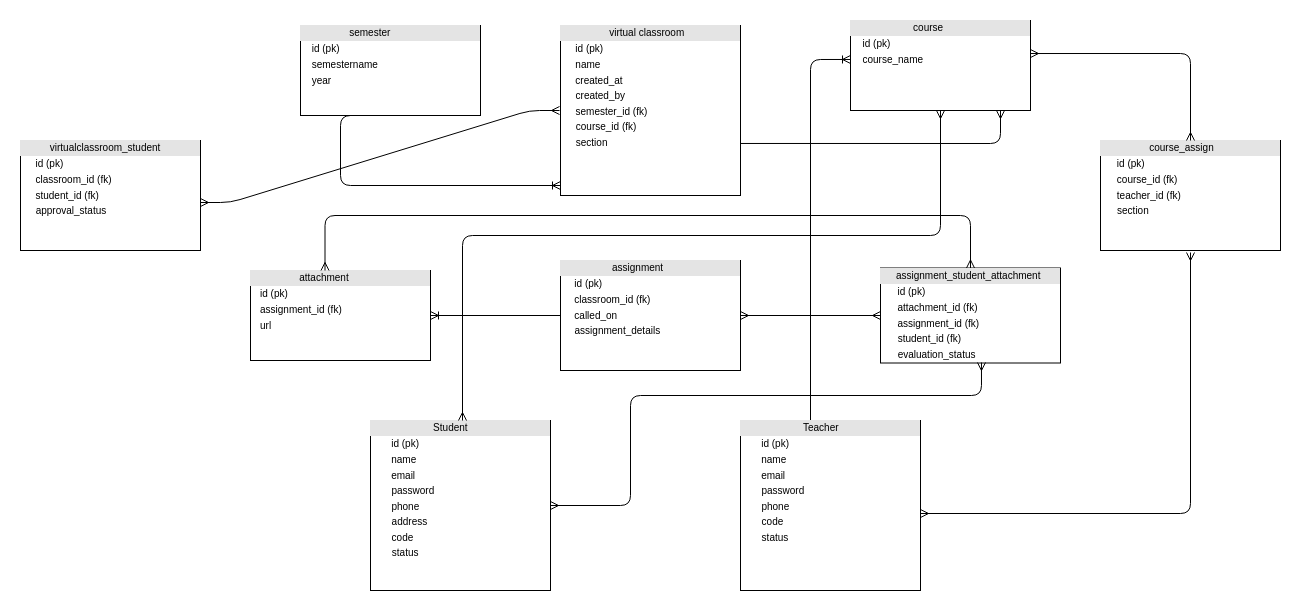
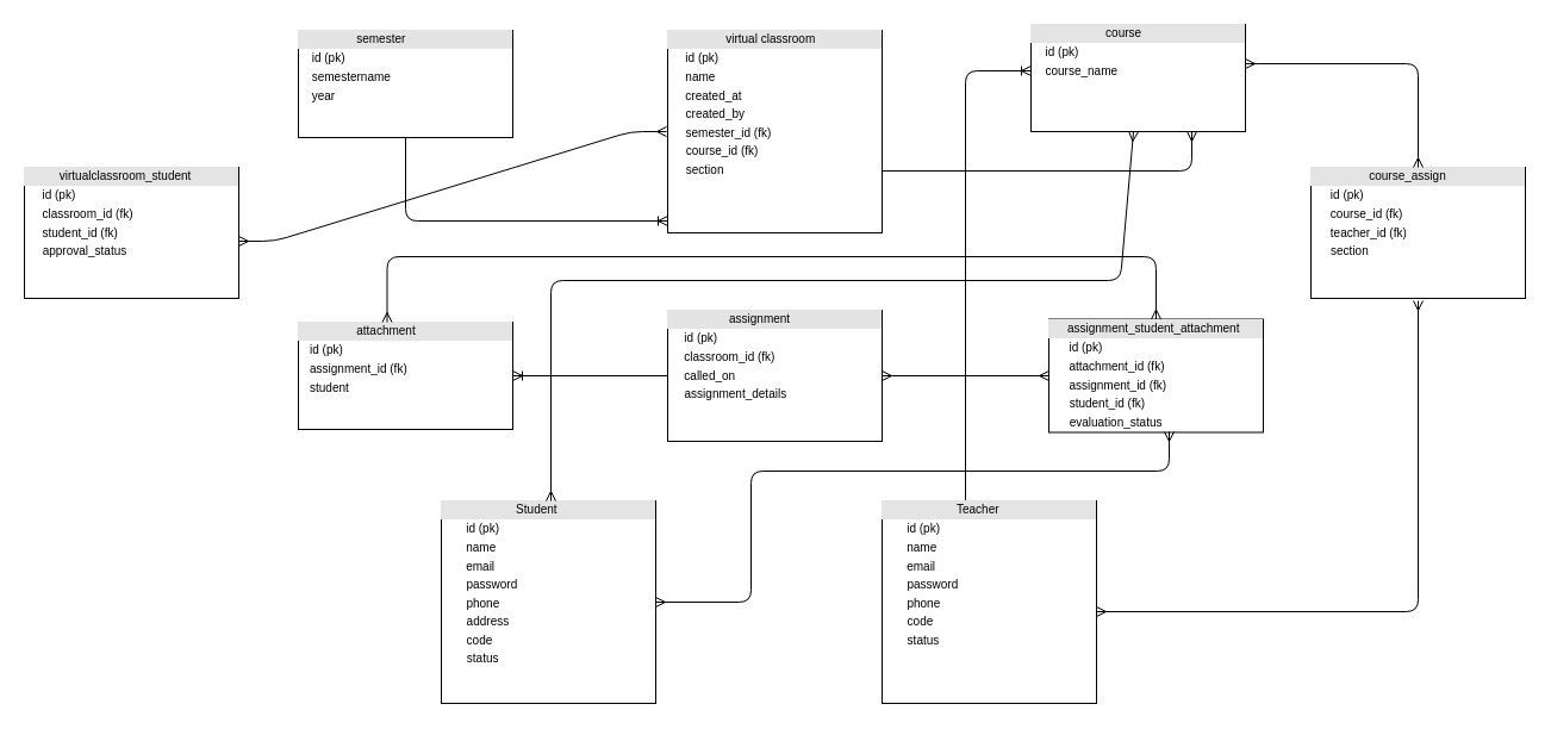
- <mxCell id="5" value="&lt;div style=&quot;box-sizing: border-box ; width: 100% ; background: #e4e4e4 ; padding: 2px&quot;&gt;&amp;nbsp;&amp;nbsp;&amp;nbsp;&amp;nbsp;&amp;nbsp;&amp;nbsp;&amp;nbsp;&amp;nbsp;&amp;nbsp;&amp;nbsp;&amp;nbsp;&amp;nbsp;&amp;nbsp;&amp;nbsp;&amp;nbsp;&amp;nbsp;&amp;nbsp;&amp;nbsp;&amp;nbsp;&amp;nbsp;&amp;nbsp; course&lt;br&gt;&lt;/div&gt;&lt;table style=&quot;width: 100% ; font-size: 1em&quot; cellspacing=&quot;0&quot; cellpadding=&quot;2&quot;&gt;&lt;tbody&gt;&lt;tr&gt;&lt;td&gt;&lt;br&gt;&lt;/td&gt;&lt;td&gt;id (pk)&lt;br&gt;&lt;/td&gt;&lt;/tr&gt;&lt;tr&gt;&lt;td&gt;&lt;br&gt;&lt;/td&gt;&lt;td&gt;course_name&lt;br&gt;&lt;/td&gt;&lt;/tr&gt;&lt;tr&gt;&lt;td&gt;&lt;br&gt;&lt;/td&gt;&lt;td&gt;&lt;br&gt;&lt;/td&gt;&lt;/tr&gt;&lt;/tbody&gt;&lt;/table&gt;" style="verticalAlign=top;align=left;overflow=fill;html=1;strokeColor=#000000;fillColor=#FFFFFF;fontSize=10;" parent="1" vertex="1"><mxGeometry x="850" y="20" width="180" height="90" as="geometry" /></mxCell>
+ <mxCell id="5" value="&lt;div style=&quot;box-sizing: border-box ; width: 100% ; background: #e4e4e4 ; padding: 2px&quot;&gt;&amp;nbsp;&amp;nbsp;&amp;nbsp;&amp;nbsp;&amp;nbsp;&amp;nbsp;&amp;nbsp;&amp;nbsp;&amp;nbsp;&amp;nbsp;&amp;nbsp;&amp;nbsp;&amp;nbsp;&amp;nbsp;&amp;nbsp;&amp;nbsp;&amp;nbsp;&amp;nbsp;&amp;nbsp;&amp;nbsp;&amp;nbsp; course&lt;br&gt;&lt;/div&gt;&lt;table style=&quot;width: 100% ; font-size: 1em&quot; cellspacing=&quot;0&quot; cellpadding=&quot;2&quot;&gt;&lt;tbody&gt;&lt;tr&gt;&lt;td&gt;&lt;br&gt;&lt;/td&gt;&lt;td&gt;id (pk)&lt;br&gt;&lt;/td&gt;&lt;/tr&gt;&lt;tr&gt;&lt;td&gt;&lt;br&gt;&lt;/td&gt;&lt;td&gt;course_name&lt;br&gt;&lt;/td&gt;&lt;/tr&gt;&lt;tr&gt;&lt;td&gt;&lt;br&gt;&lt;/td&gt;&lt;td&gt;&lt;br&gt;&lt;/td&gt;&lt;/tr&gt;&lt;/tbody&gt;&lt;/table&gt;" style="verticalAlign=top;align=left;overflow=fill;html=1;strokeColor=#000000;fillColor=#FFFFFF;fontSize=10;" parent="1" vertex="1"><mxGeometry x="865" y="20" width="180" height="90" as="geometry" /></mxCell>
- <mxCell id="3" value="&lt;div style=&quot;box-sizing: border-box ; width: 100% ; background: #e4e4e4 ; padding: 2px&quot;&gt;&amp;nbsp;&amp;nbsp;&amp;nbsp;&amp;nbsp;&amp;nbsp;&amp;nbsp;&amp;nbsp;&amp;nbsp;&amp;nbsp;&amp;nbsp;&amp;nbsp;&amp;nbsp;&amp;nbsp;&amp;nbsp;&amp;nbsp;&amp;nbsp; semester&lt;br&gt;&lt;/div&gt;&lt;table style=&quot;width: 100% ; font-size: 1em&quot; cellspacing=&quot;0&quot; cellpadding=&quot;2&quot;&gt;&lt;tbody&gt;&lt;tr&gt;&lt;td&gt;&lt;br&gt;&lt;/td&gt;&lt;td&gt;id (pk)&lt;br&gt;&lt;/td&gt;&lt;/tr&gt;&lt;tr&gt;&lt;td&gt;&lt;br&gt;&lt;/td&gt;&lt;td&gt;semestername&lt;br&gt;&lt;/td&gt;&lt;/tr&gt;&lt;tr&gt;&lt;td&gt;&lt;br&gt;&lt;/td&gt;&lt;td&gt;year&lt;/td&gt;&lt;/tr&gt;&lt;/tbody&gt;&lt;/table&gt;" style="verticalAlign=top;align=left;overflow=fill;html=1;strokeColor=#000000;fillColor=#FFFFFF;fontSize=10;" parent="1" vertex="1"><mxGeometry x="300" y="25" width="180" height="90" as="geometry" /></mxCell>
+ <mxCell id="3" value="&lt;div style=&quot;box-sizing: border-box ; width: 100% ; background: #e4e4e4 ; padding: 2px&quot;&gt;&amp;nbsp;&amp;nbsp;&amp;nbsp;&amp;nbsp;&amp;nbsp;&amp;nbsp;&amp;nbsp;&amp;nbsp;&amp;nbsp;&amp;nbsp;&amp;nbsp;&amp;nbsp;&amp;nbsp;&amp;nbsp;&amp;nbsp;&amp;nbsp; semester&lt;br&gt;&lt;/div&gt;&lt;table style=&quot;width: 100% ; font-size: 1em&quot; cellspacing=&quot;0&quot; cellpadding=&quot;2&quot;&gt;&lt;tbody&gt;&lt;tr&gt;&lt;td&gt;&lt;br&gt;&lt;/td&gt;&lt;td&gt;id (pk)&lt;br&gt;&lt;/td&gt;&lt;/tr&gt;&lt;tr&gt;&lt;td&gt;&lt;br&gt;&lt;/td&gt;&lt;td&gt;semestername&lt;br&gt;&lt;/td&gt;&lt;/tr&gt;&lt;tr&gt;&lt;td&gt;&lt;br&gt;&lt;/td&gt;&lt;td&gt;year&lt;/td&gt;&lt;/tr&gt;&lt;/tbody&gt;&lt;/table&gt;" style="verticalAlign=top;align=left;overflow=fill;html=1;strokeColor=#000000;fillColor=#FFFFFF;fontSize=10;" parent="1" vertex="1"><mxGeometry x="250" y="25" width="180" height="90" as="geometry" /></mxCell>
- <mxCell id="11" value="&lt;div style=&quot;box-sizing: border-box ; width: 100% ; background: #e4e4e4 ; padding: 2px&quot;&gt;&amp;nbsp;&amp;nbsp;&amp;nbsp;&amp;nbsp;&amp;nbsp;&amp;nbsp;&amp;nbsp;&amp;nbsp;&amp;nbsp;&amp;nbsp;&amp;nbsp;&amp;nbsp;&amp;nbsp;&amp;nbsp;&amp;nbsp;&amp;nbsp; attachment&lt;br&gt;&lt;/div&gt;&lt;table style=&quot;width: 100% ; font-size: 1em&quot; cellspacing=&quot;0&quot; cellpadding=&quot;2&quot;&gt;&lt;tbody&gt;&lt;tr&gt;&lt;td&gt;&lt;br&gt;&lt;/td&gt;&lt;td&gt;id (pk)&lt;br&gt;&lt;/td&gt;&lt;/tr&gt;&lt;tr&gt;&lt;td&gt;&lt;br&gt;&lt;/td&gt;&lt;td&gt;assignment_id (fk)&lt;br&gt;&lt;/td&gt;&lt;/tr&gt;&lt;tr&gt;&lt;td&gt;&lt;br&gt;&lt;/td&gt;&lt;td&gt;url&lt;/td&gt;&lt;/tr&gt;&lt;/tbody&gt;&lt;/table&gt;" style="verticalAlign=top;align=left;overflow=fill;html=1;strokeColor=#000000;fillColor=#FFFFFF;fontSize=10;" parent="1" vertex="1"><mxGeometry x="250" y="270" width="180" height="90" as="geometry" /></mxCell>
+ <mxCell id="11" value="&lt;div style=&quot;box-sizing: border-box ; width: 100% ; background: #e4e4e4 ; padding: 2px&quot;&gt;&amp;nbsp;&amp;nbsp;&amp;nbsp;&amp;nbsp;&amp;nbsp;&amp;nbsp;&amp;nbsp;&amp;nbsp;&amp;nbsp;&amp;nbsp;&amp;nbsp;&amp;nbsp;&amp;nbsp;&amp;nbsp;&amp;nbsp;&amp;nbsp; attachment&lt;br&gt;&lt;/div&gt;&lt;table style=&quot;width: 100% ; font-size: 1em&quot; cellspacing=&quot;0&quot; cellpadding=&quot;2&quot;&gt;&lt;tbody&gt;&lt;tr&gt;&lt;td&gt;&lt;br&gt;&lt;/td&gt;&lt;td&gt;id (pk)&lt;br&gt;&lt;/td&gt;&lt;/tr&gt;&lt;tr&gt;&lt;td&gt;&lt;br&gt;&lt;/td&gt;&lt;td&gt;assignment_id (fk)&lt;br&gt;&lt;/td&gt;&lt;/tr&gt;&lt;tr&gt;&lt;td&gt;&lt;br&gt;&lt;/td&gt;&lt;td&gt;student&lt;/td&gt;&lt;/tr&gt;&lt;/tbody&gt;&lt;/table&gt;" style="verticalAlign=top;align=left;overflow=fill;html=1;strokeColor=#000000;fillColor=#FFFFFF;fontSize=10;" parent="1" vertex="1"><mxGeometry x="250" y="270" width="180" height="90" as="geometry" /></mxCell>
